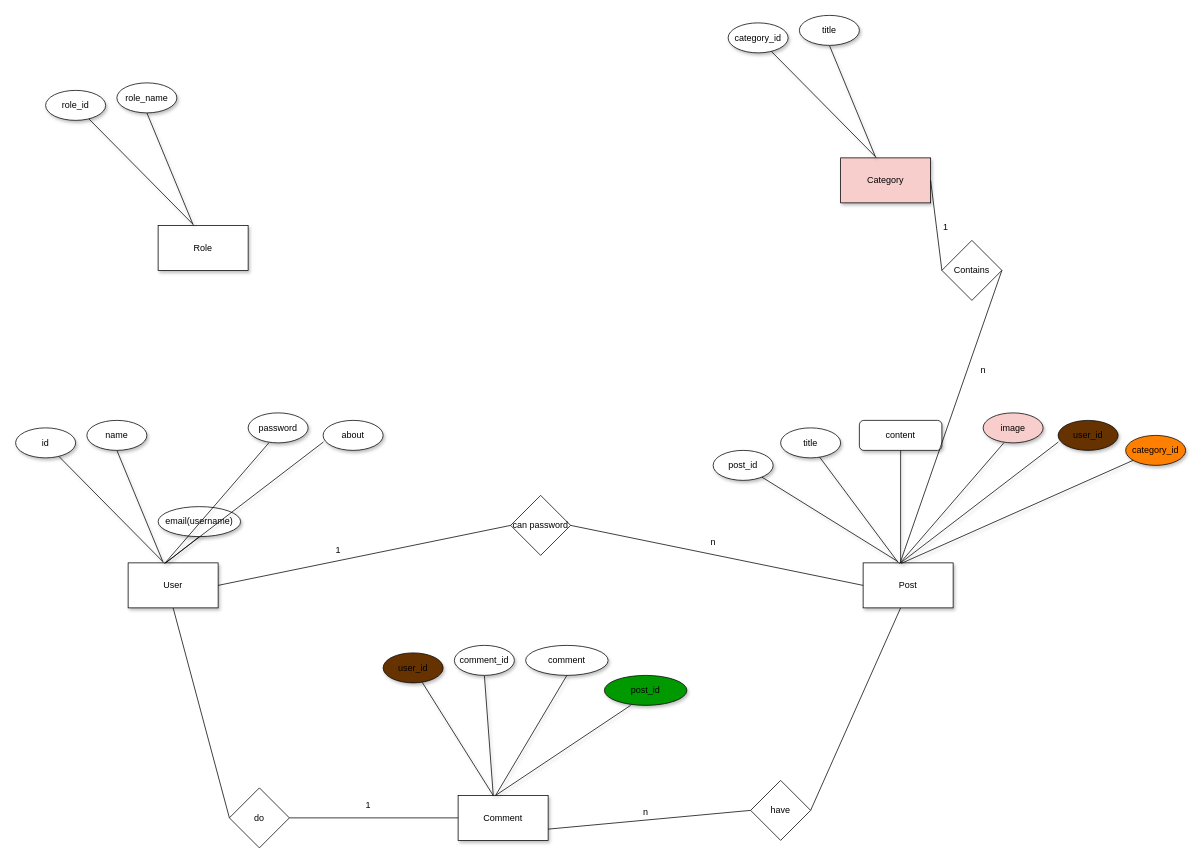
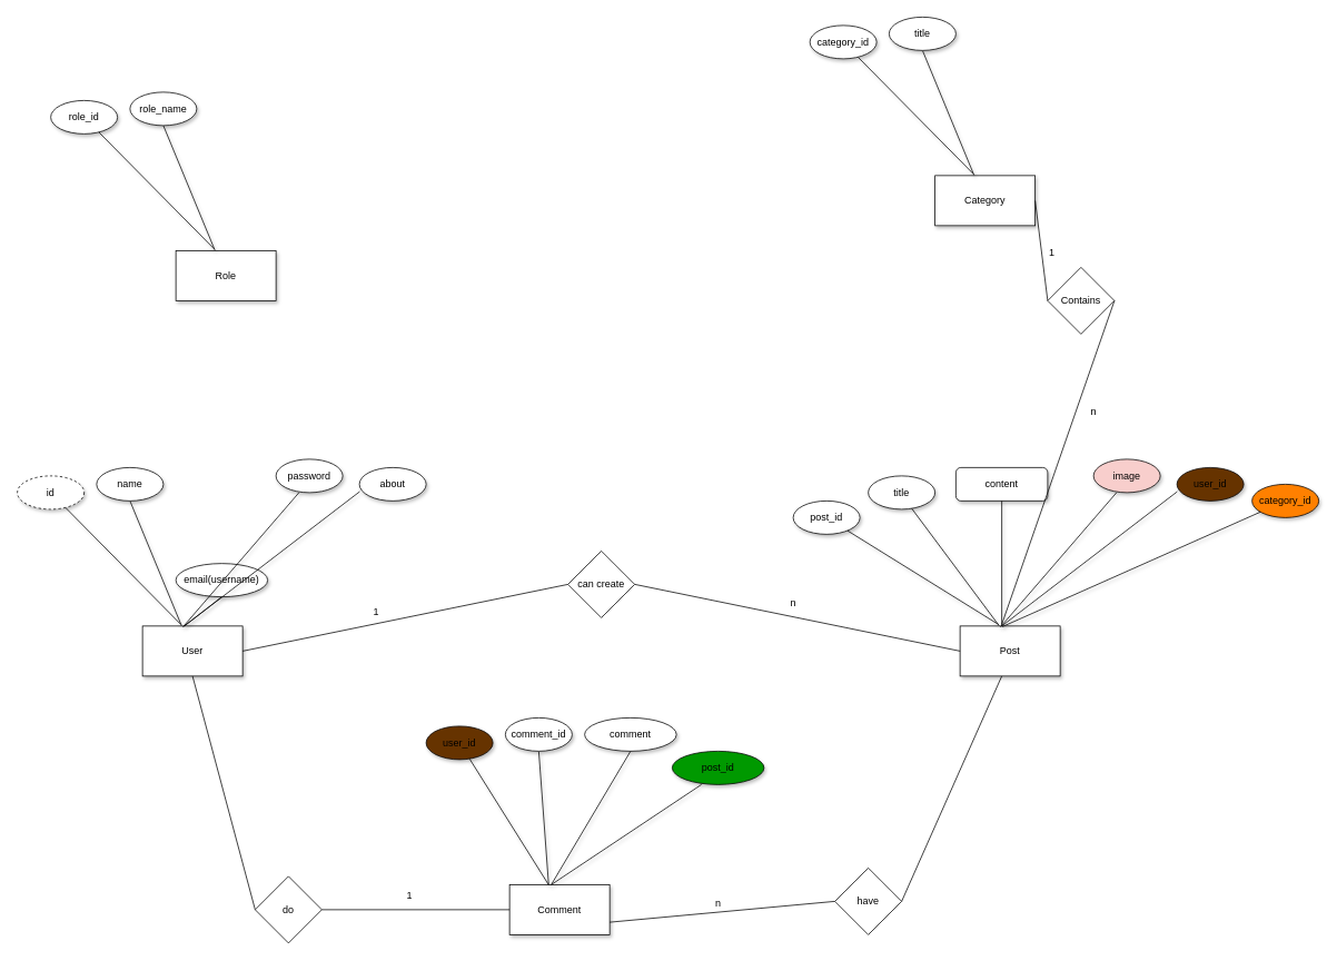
- <mxCell id="47" value="Category" style="rounded=0;whiteSpace=wrap;html=1;shadow=1;fillColor=#f8cecc;" vertex="1" parent="1"><mxGeometry x="1120" y="210" width="120" height="60" as="geometry" /></mxCell>
+ <mxCell id="47" value="Category" style="rounded=0;whiteSpace=wrap;html=1;shadow=1;" vertex="1" parent="1"><mxGeometry x="1120" y="210" width="120" height="60" as="geometry" /></mxCell>
- <mxCell id="5" value="id" style="ellipse;whiteSpace=wrap;html=1;shadow=1;" vertex="1" parent="1"><mxGeometry x="20" y="570" width="80" height="40" as="geometry" /></mxCell>
+ <mxCell id="5" value="id" style="ellipse;whiteSpace=wrap;html=1;shadow=1;dashed=1;" vertex="1" parent="1"><mxGeometry x="20" y="570" width="80" height="40" as="geometry" /></mxCell>
- <mxCell id="13" value="can password" style="rhombus;whiteSpace=wrap;html=1;" vertex="1" parent="1"><mxGeometry x="680" y="660" width="80" height="80" as="geometry" /></mxCell>
+ <mxCell id="13" value="can create" style="rhombus;whiteSpace=wrap;html=1;" vertex="1" parent="1"><mxGeometry x="680" y="660" width="80" height="80" as="geometry" /></mxCell>
